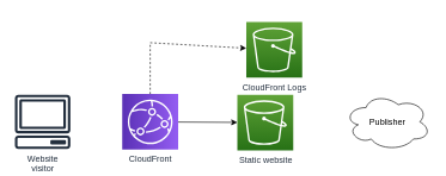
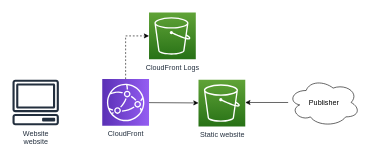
- <mxCell id="5" value="CloudFront Logs" style="outlineConnect=0;fontColor=#232F3E;gradientColor=#60A337;gradientDirection=north;fillColor=#277116;strokeColor=#ffffff;dashed=0;verticalLabelPosition=bottom;verticalAlign=top;align=center;html=1;fontSize=12;fontStyle=0;aspect=fixed;shape=mxgraph.aws4.resourceIcon;resIcon=mxgraph.aws4.s3;" parent="1" vertex="1"><mxGeometry x="343" y="30" width="78" height="78" as="geometry" /></mxCell>
+ <mxCell id="5" value="CloudFront Logs" style="outlineConnect=0;fontColor=#232F3E;gradientColor=#60A337;gradientDirection=north;fillColor=#277116;strokeColor=#ffffff;dashed=0;verticalLabelPosition=bottom;verticalAlign=top;align=center;html=1;fontSize=12;fontStyle=0;aspect=fixed;shape=mxgraph.aws4.resourceIcon;resIcon=mxgraph.aws4.s3;" parent="1" vertex="1"><mxGeometry x="248" y="20" width="78" height="78" as="geometry" /></mxCell>
+ <mxCell id="6" value="" style="edgeStyle=orthogonalEdgeStyle;rounded=0;orthogonalLoop=1;jettySize=auto;html=1;" parent="1" source="7" target="4" edge="1"><mxGeometry relative="1" as="geometry"><Array as="points"><mxPoint x="480" y="171" /><mxPoint x="480" y="171" /></Array></mxGeometry></mxCell>
- <mxCell id="8" value="Website&lt;br&gt;visitor" style="outlineConnect=0;fontColor=#232F3E;gradientColor=none;fillColor=#232F3E;strokeColor=none;dashed=0;verticalLabelPosition=bottom;verticalAlign=top;align=center;html=1;fontSize=12;fontStyle=0;aspect=fixed;pointerEvents=1;shape=mxgraph.aws4.client;" parent="1" vertex="1"><mxGeometry x="20" y="132" width="78" height="76" as="geometry" /></mxCell>
+ <mxCell id="8" value="Website&lt;br&gt;website" style="outlineConnect=0;fontColor=#232F3E;gradientColor=none;fillColor=#232F3E;strokeColor=none;dashed=0;verticalLabelPosition=bottom;verticalAlign=top;align=center;html=1;fontSize=12;fontStyle=0;aspect=fixed;pointerEvents=1;shape=mxgraph.aws4.client;" parent="1" vertex="1"><mxGeometry x="20" y="132" width="78" height="76" as="geometry" /></mxCell>
